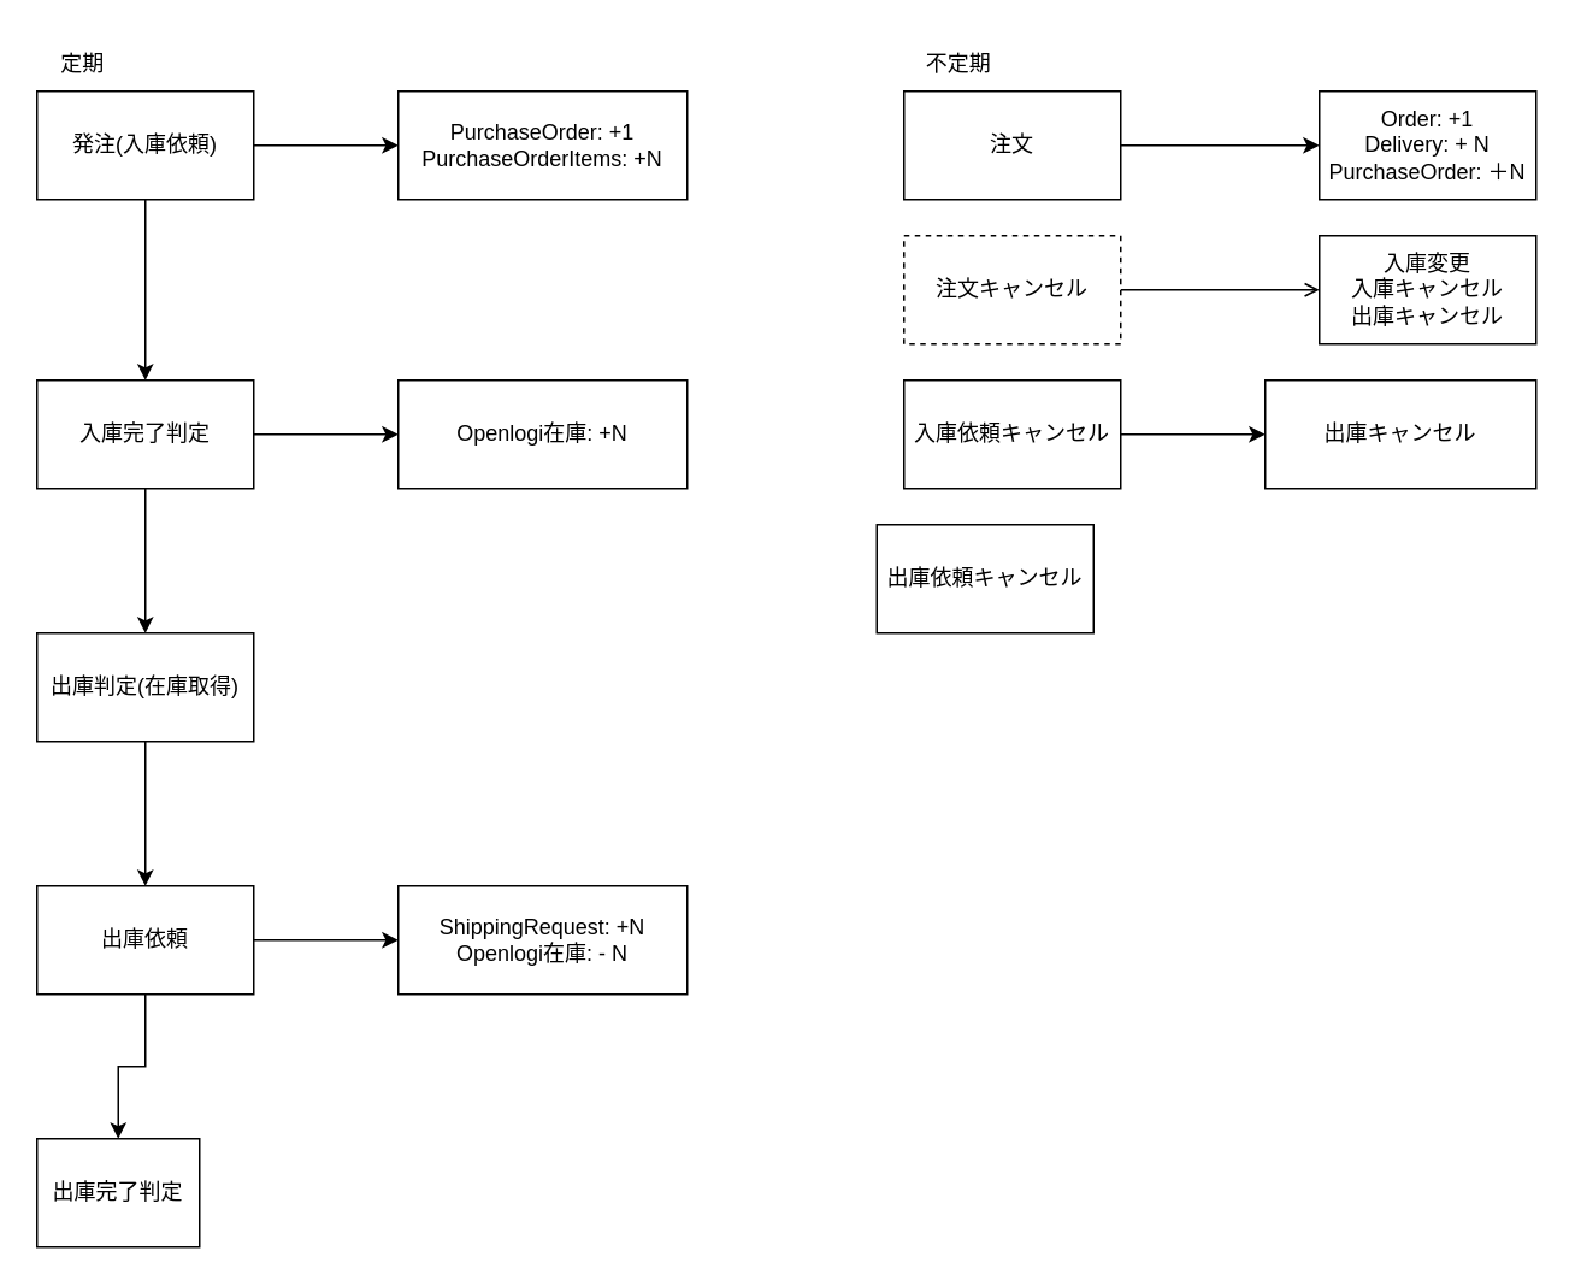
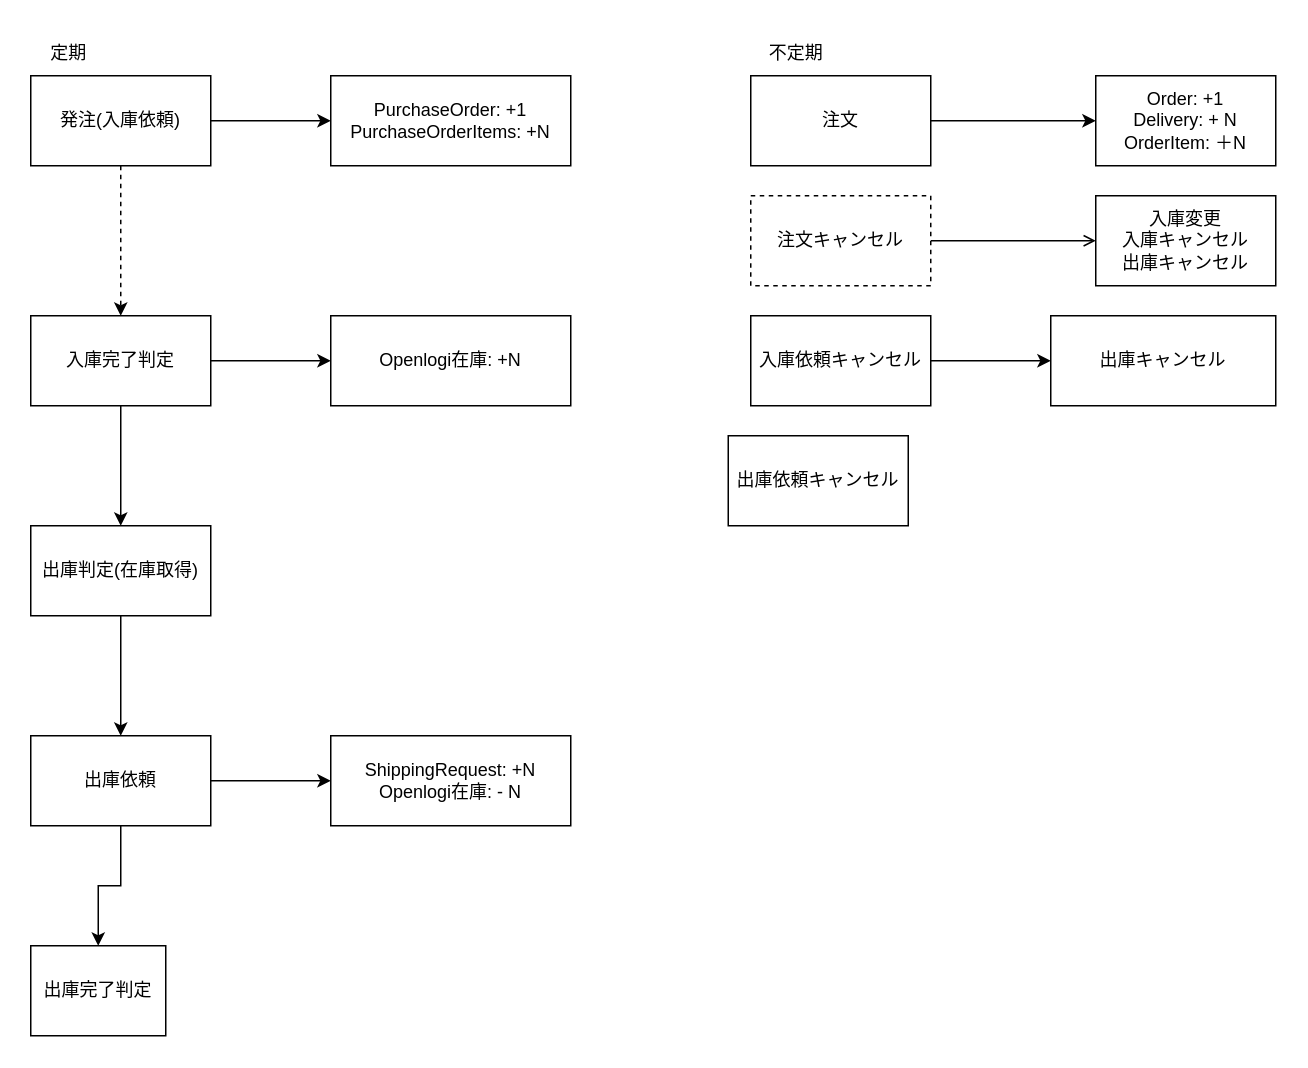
- <mxCell id="4" value="Order: +1&lt;br&gt;Delivery: + N&lt;br&gt;PurchaseOrder: ＋N" style="whiteSpace=wrap;html=1;" vertex="1" parent="1"><mxGeometry x="730" y="50" width="120" height="60" as="geometry" /></mxCell>
+ <mxCell id="4" value="Order: +1&lt;br&gt;Delivery: + N&lt;br&gt;OrderItem: ＋N" style="whiteSpace=wrap;html=1;" vertex="1" parent="1"><mxGeometry x="730" y="50" width="120" height="60" as="geometry" /></mxCell>
- <mxCell id="6" value="" style="edgeStyle=orthogonalEdgeStyle;rounded=0;orthogonalLoop=1;jettySize=auto;html=1;" edge="1" parent="1" source="7" target="13"><mxGeometry relative="1" as="geometry" /></mxCell>
+ <mxCell id="6" value="" style="edgeStyle=orthogonalEdgeStyle;rounded=0;orthogonalLoop=1;jettySize=auto;html=1;dashed=1;" edge="1" parent="1" source="7" target="13"><mxGeometry relative="1" as="geometry" /></mxCell>
